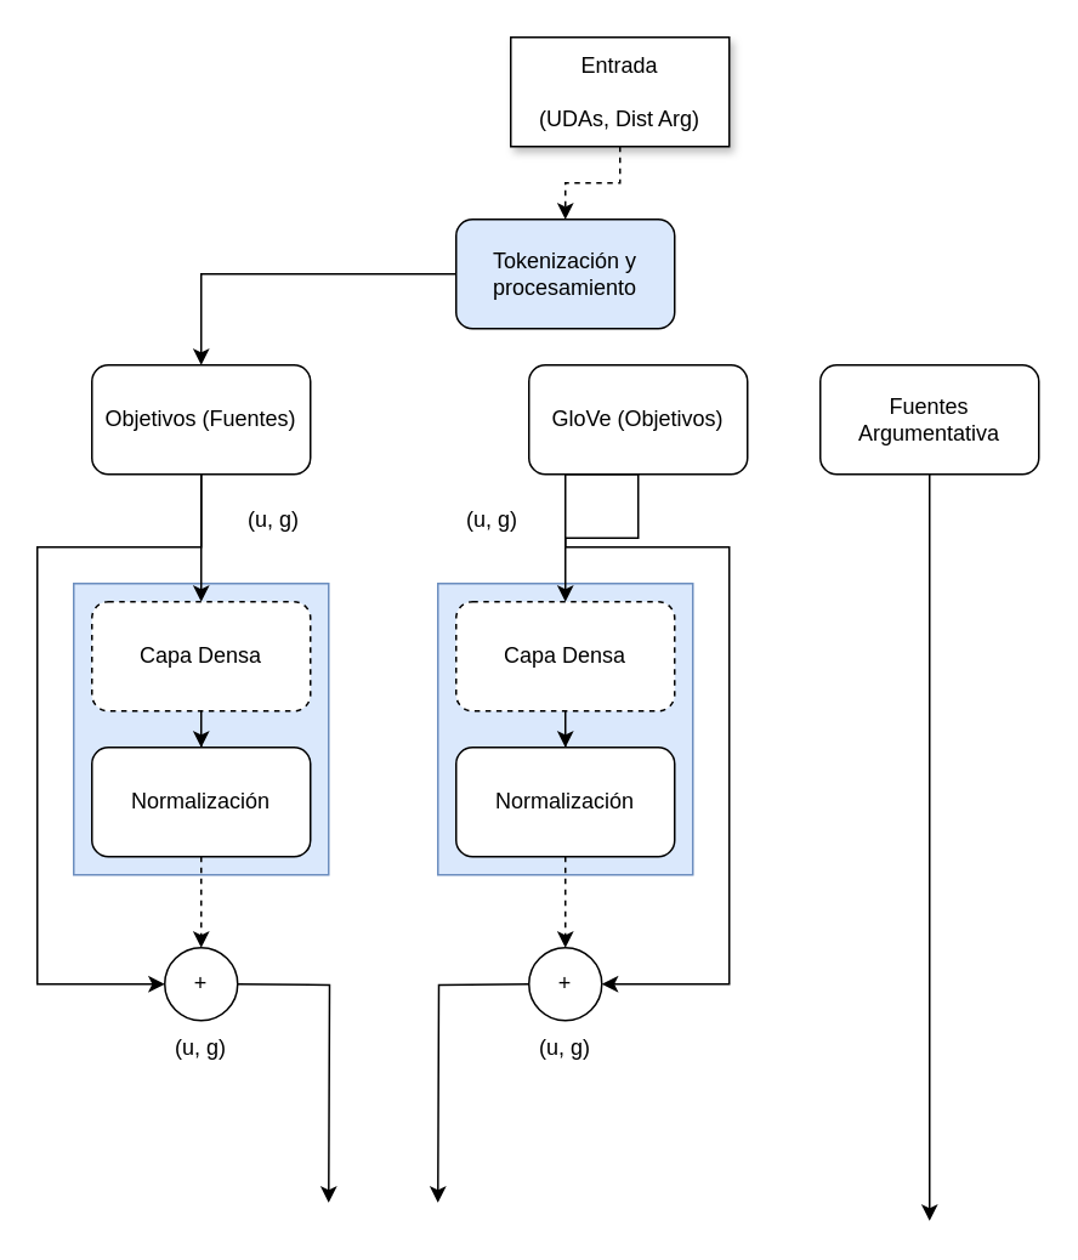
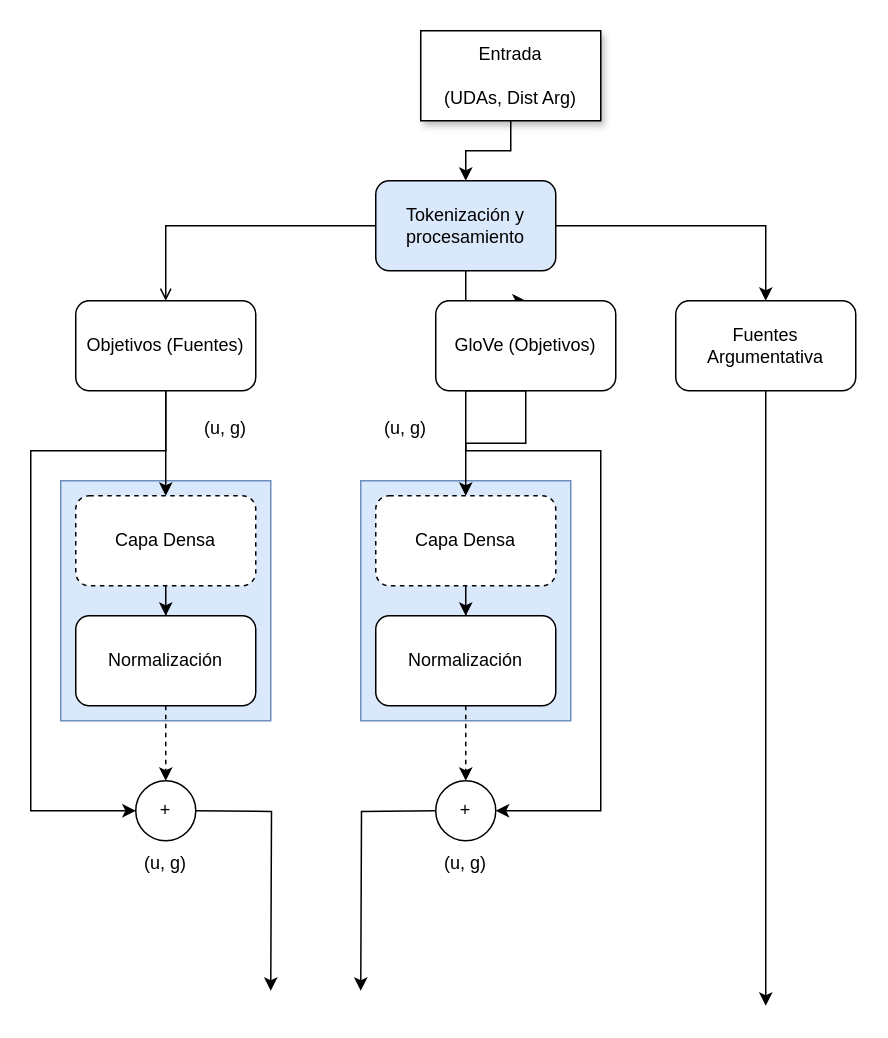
- <mxCell id="4" value="" style="edgeStyle=orthogonalEdgeStyle;rounded=0;jumpStyle=gap;orthogonalLoop=1;jettySize=auto;exitX=0.5;exitY=1;exitDx=0;exitDy=0;strokeColor=default;dashed=1;" edge="1" parent="1" source="5" target="9"><mxGeometry relative="1" as="geometry" /></mxCell>
+ <mxCell id="4" value="" style="edgeStyle=orthogonalEdgeStyle;rounded=0;jumpStyle=gap;orthogonalLoop=1;jettySize=auto;exitX=0.5;exitY=1;exitDx=0;exitDy=0;strokeColor=default;" edge="1" parent="1" source="5" target="9"><mxGeometry relative="1" as="geometry" /></mxCell>
+ <mxCell id="8" value="" style="edgeStyle=orthogonalEdgeStyle;rounded=0;jumpStyle=gap;orthogonalLoop=1;jettySize=auto;exitX=1;exitY=0.5;exitDx=0;exitDy=0;entryX=0.5;entryY=0;entryDx=0;entryDy=0;strokeColor=default;" edge="1" parent="1" source="9" target="10"><mxGeometry relative="1" as="geometry" /></mxCell>
+ <mxCell id="7" value="" style="edgeStyle=orthogonalEdgeStyle;rounded=0;jumpStyle=gap;orthogonalLoop=1;jettySize=auto;strokeColor=default;" edge="1" parent="1" source="9" target="16"><mxGeometry relative="1" as="geometry" /></mxCell>
- <mxCell id="6" value="" style="edgeStyle=orthogonalEdgeStyle;rounded=0;jumpStyle=gap;orthogonalLoop=1;jettySize=auto;exitX=0;exitY=0.5;exitDx=0;exitDy=0;entryX=0.5;entryY=0;entryDx=0;entryDy=0;strokeColor=default;" edge="1" parent="1" source="9" target="13"><mxGeometry relative="1" as="geometry" /></mxCell>
+ <mxCell id="6" value="" style="edgeStyle=orthogonalEdgeStyle;rounded=0;jumpStyle=gap;orthogonalLoop=1;jettySize=auto;exitX=0;exitY=0.5;exitDx=0;exitDy=0;entryX=0.5;entryY=0;entryDx=0;entryDy=0;strokeColor=default;endArrow=open;" edge="1" parent="1" source="9" target="13"><mxGeometry relative="1" as="geometry" /></mxCell>
